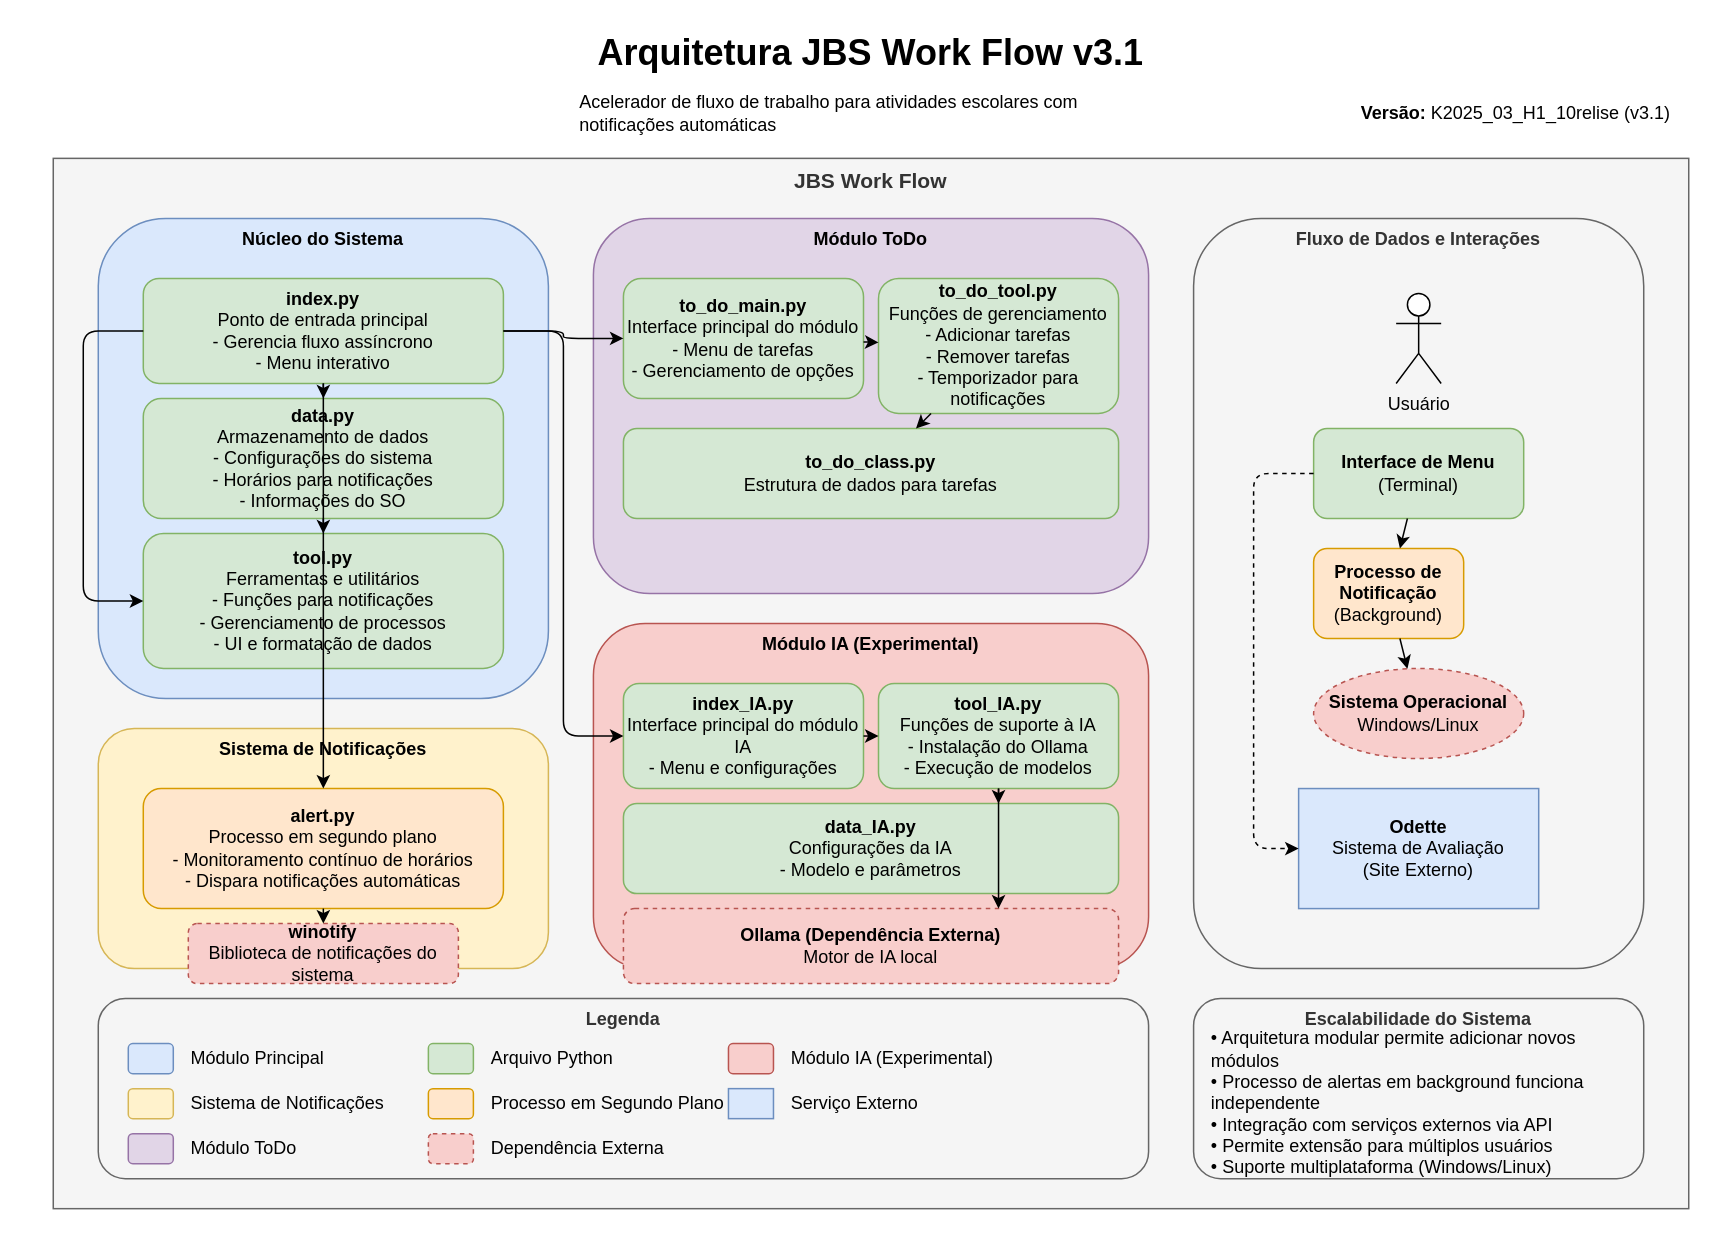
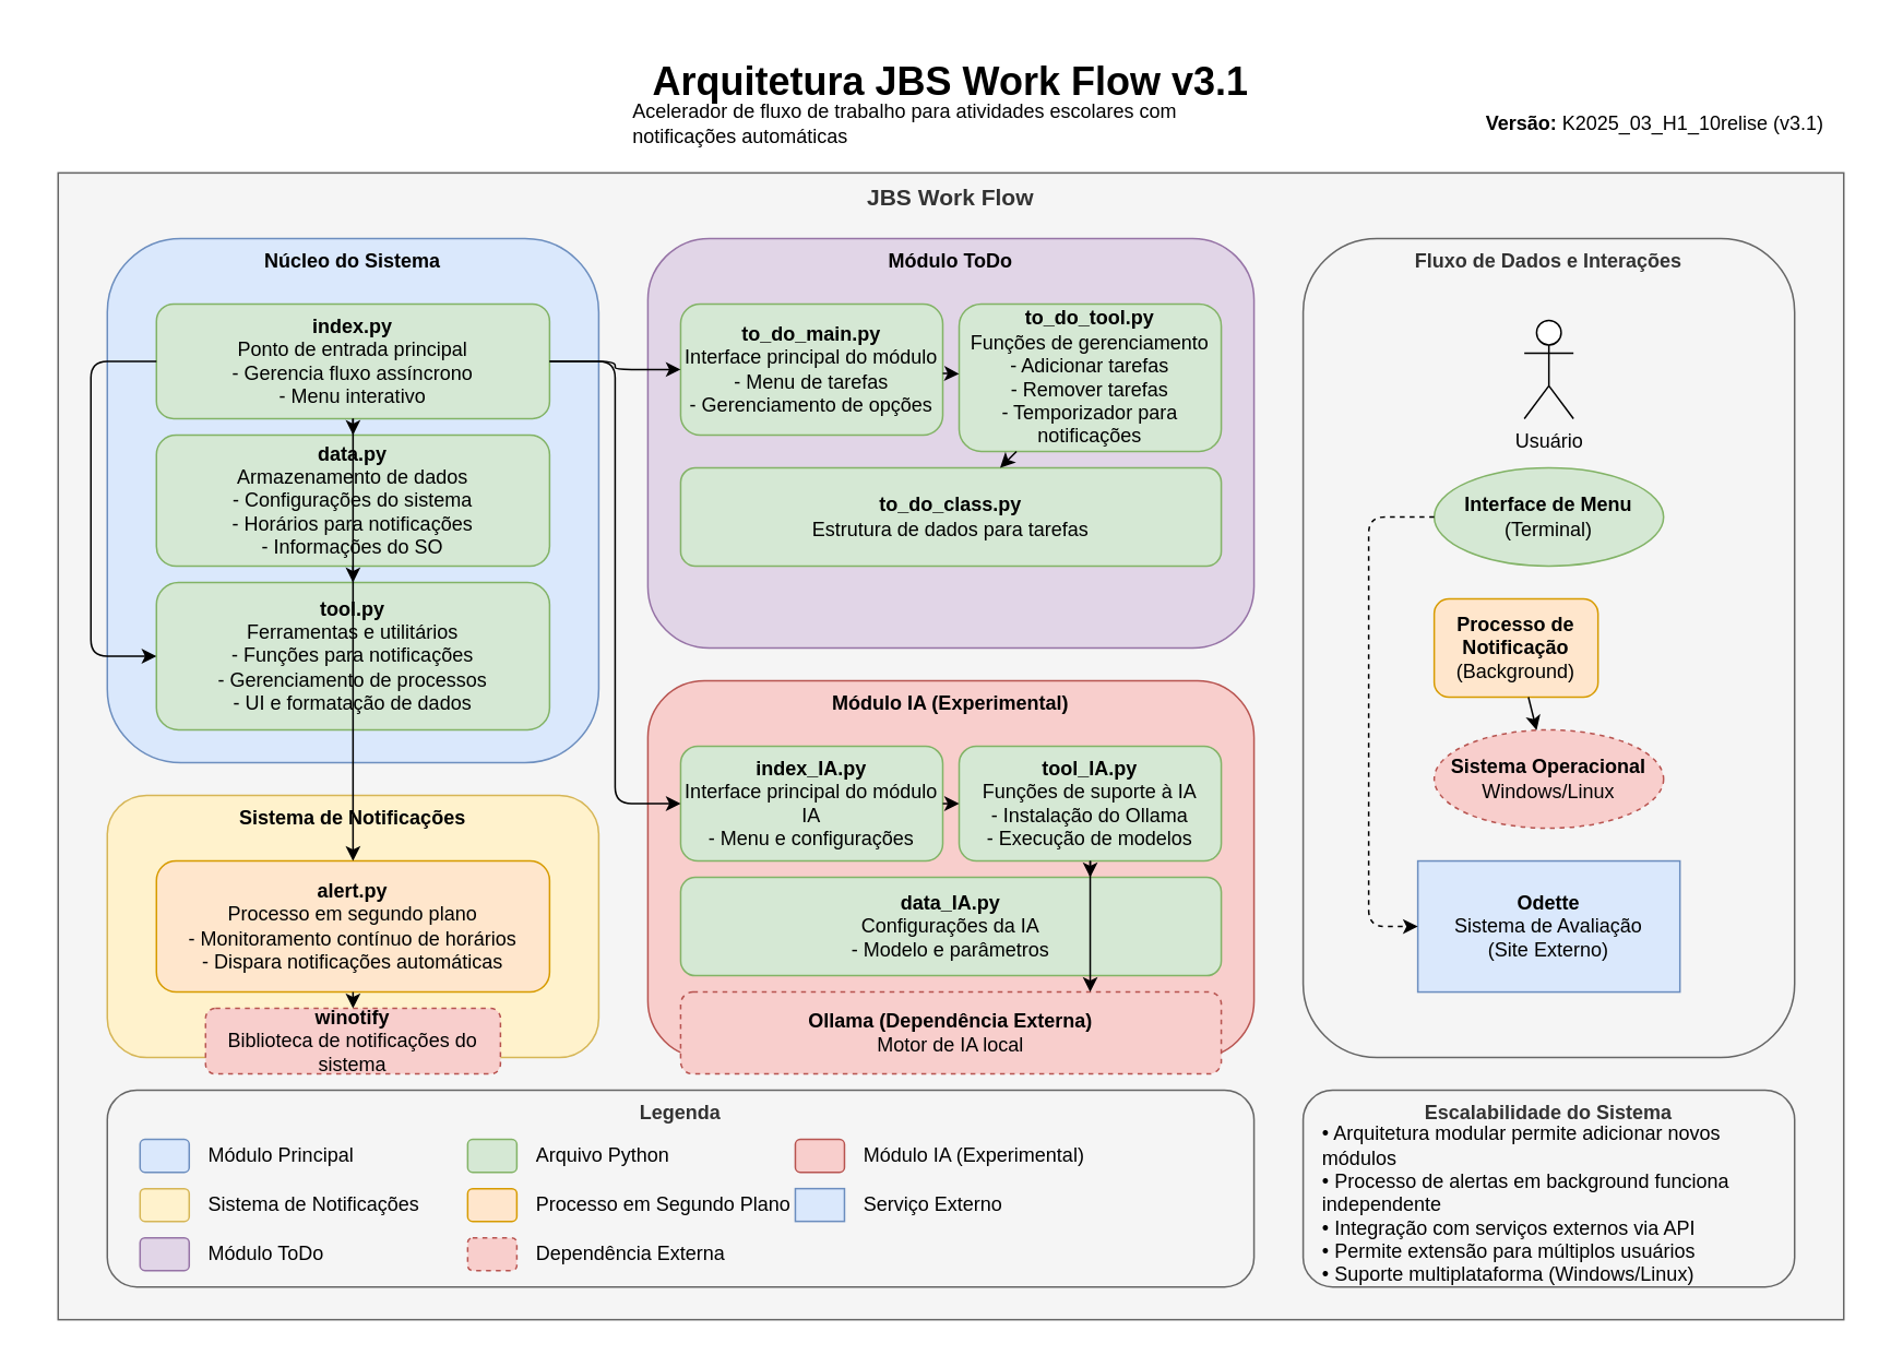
- <mxCell id="12" value="&lt;font style=&quot;font-size: 24px;&quot;&gt;&lt;b&gt;Arquitetura JBS Work Flow v3.1&lt;/b&gt;&lt;/font&gt;" style="text;html=1;strokeColor=none;fillColor=none;align=center;verticalAlign=middle;whiteSpace=wrap;rounded=0;" vertex="1" parent="1"><mxGeometry x="380" y="5" width="370" height="30" as="geometry" /></mxCell>
+ <mxCell id="12" value="&lt;font style=&quot;font-size: 24px;&quot;&gt;&lt;b&gt;Arquitetura JBS Work Flow v3.1&lt;/b&gt;&lt;/font&gt;" style="text;html=1;strokeColor=none;fillColor=none;align=center;verticalAlign=middle;whiteSpace=wrap;rounded=0;" vertex="1" parent="1"><mxGeometry x="380" y="20" width="370" height="30" as="geometry" /></mxCell>
- <mxCell id="33" value="&lt;b&gt;Interface de Menu&lt;/b&gt;&lt;br&gt;(Terminal)" style="rounded=1;whiteSpace=wrap;html=1;fillColor=#d5e8d4;strokeColor=#82b366;" vertex="1" parent="1"><mxGeometry x="860" y="270" width="140" height="60" as="geometry" /></mxCell>
+ <mxCell id="33" value="&lt;b&gt;Interface de Menu&lt;/b&gt;&lt;br&gt;(Terminal)" style="ellipse;whiteSpace=wrap;html=1;fillColor=#d5e8d4;strokeColor=#82b366;" vertex="1" parent="1"><mxGeometry x="860" y="270" width="140" height="60" as="geometry" /></mxCell>
- <mxCell id="56" edge="1" parent="1" source="33" target="34"><mxGeometry relative="1" as="geometry" /></mxCell>
